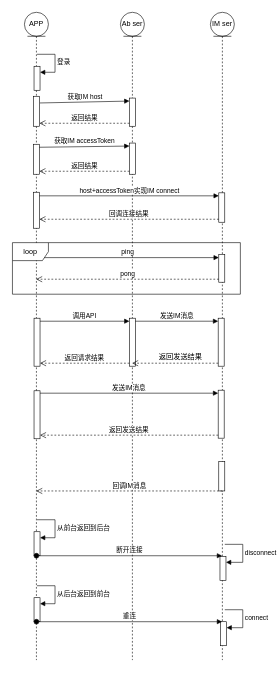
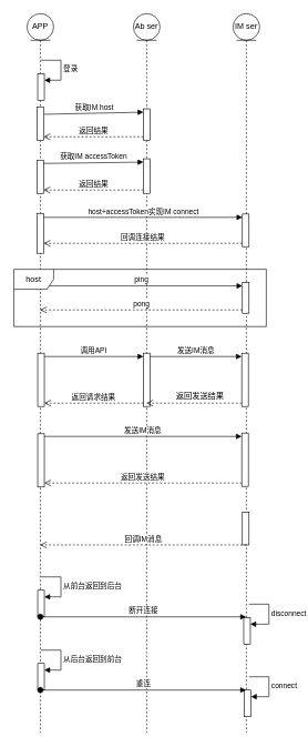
- <mxCell id="34" value="loop" style="shape=umlFrame;whiteSpace=wrap;html=1;pointerEvents=0;" vertex="1" parent="1"><mxGeometry x="20" y="404" width="380" height="86" as="geometry" /></mxCell>
+ <mxCell id="34" value="host" style="shape=umlFrame;whiteSpace=wrap;html=1;pointerEvents=0;" vertex="1" parent="1"><mxGeometry x="20" y="404" width="380" height="86" as="geometry" /></mxCell>
